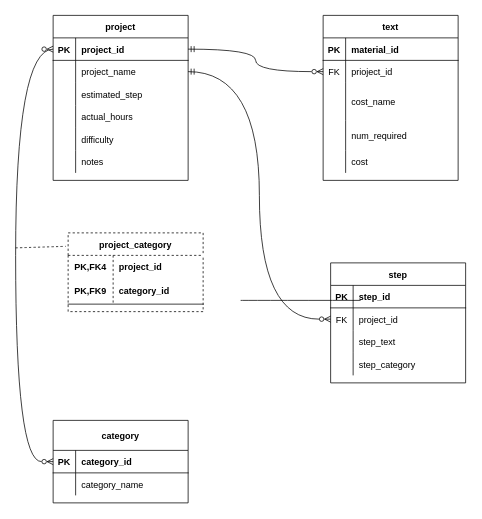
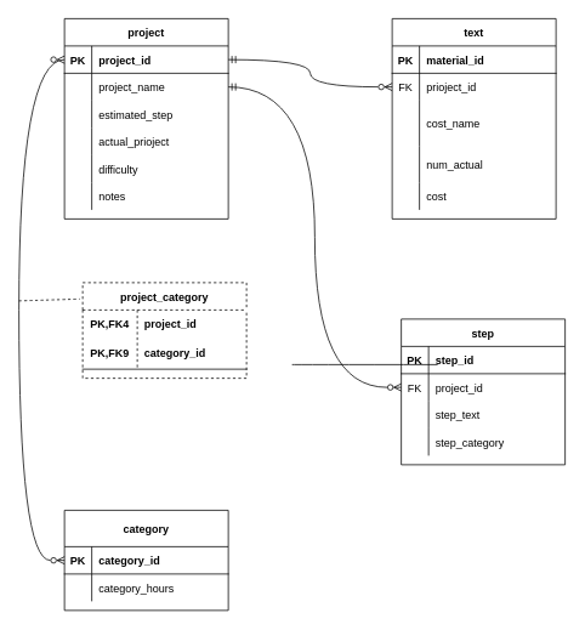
- <mxCell id="14" value="actual_hours" style="shape=partialRectangle;connectable=0;fillColor=none;top=0;left=0;bottom=0;right=0;align=left;spacingLeft=6;overflow=hidden;" vertex="1" parent="12"><mxGeometry x="30" width="150" height="30" as="geometry"><mxRectangle width="150" height="30" as="alternateBounds" /></mxGeometry></mxCell>
+ <mxCell id="14" value="actual_prioject" style="shape=partialRectangle;connectable=0;fillColor=none;top=0;left=0;bottom=0;right=0;align=left;spacingLeft=6;overflow=hidden;" vertex="1" parent="12"><mxGeometry x="30" width="150" height="30" as="geometry"><mxRectangle width="150" height="30" as="alternateBounds" /></mxGeometry></mxCell>
- <mxCell id="40" value="num_required" style="shape=partialRectangle;connectable=0;fillColor=none;top=0;left=0;bottom=0;right=0;align=left;spacingLeft=6;overflow=hidden;" vertex="1" parent="38"><mxGeometry x="30" width="150" height="40" as="geometry"><mxRectangle width="150" height="40" as="alternateBounds" /></mxGeometry></mxCell>
+ <mxCell id="40" value="num_actual" style="shape=partialRectangle;connectable=0;fillColor=none;top=0;left=0;bottom=0;right=0;align=left;spacingLeft=6;overflow=hidden;" vertex="1" parent="38"><mxGeometry x="30" width="150" height="40" as="geometry"><mxRectangle width="150" height="40" as="alternateBounds" /></mxGeometry></mxCell>
- <mxCell id="27" value="category_name" style="shape=partialRectangle;connectable=0;fillColor=none;top=0;left=0;bottom=0;right=0;align=left;spacingLeft=6;overflow=hidden;" parent="25" vertex="1"><mxGeometry x="30" width="150" height="30" as="geometry"><mxRectangle width="150" height="30" as="alternateBounds" /></mxGeometry></mxCell>
+ <mxCell id="27" value="category_hours" style="shape=partialRectangle;connectable=0;fillColor=none;top=0;left=0;bottom=0;right=0;align=left;spacingLeft=6;overflow=hidden;" parent="25" vertex="1"><mxGeometry x="30" width="150" height="30" as="geometry"><mxRectangle width="150" height="30" as="alternateBounds" /></mxGeometry></mxCell>
